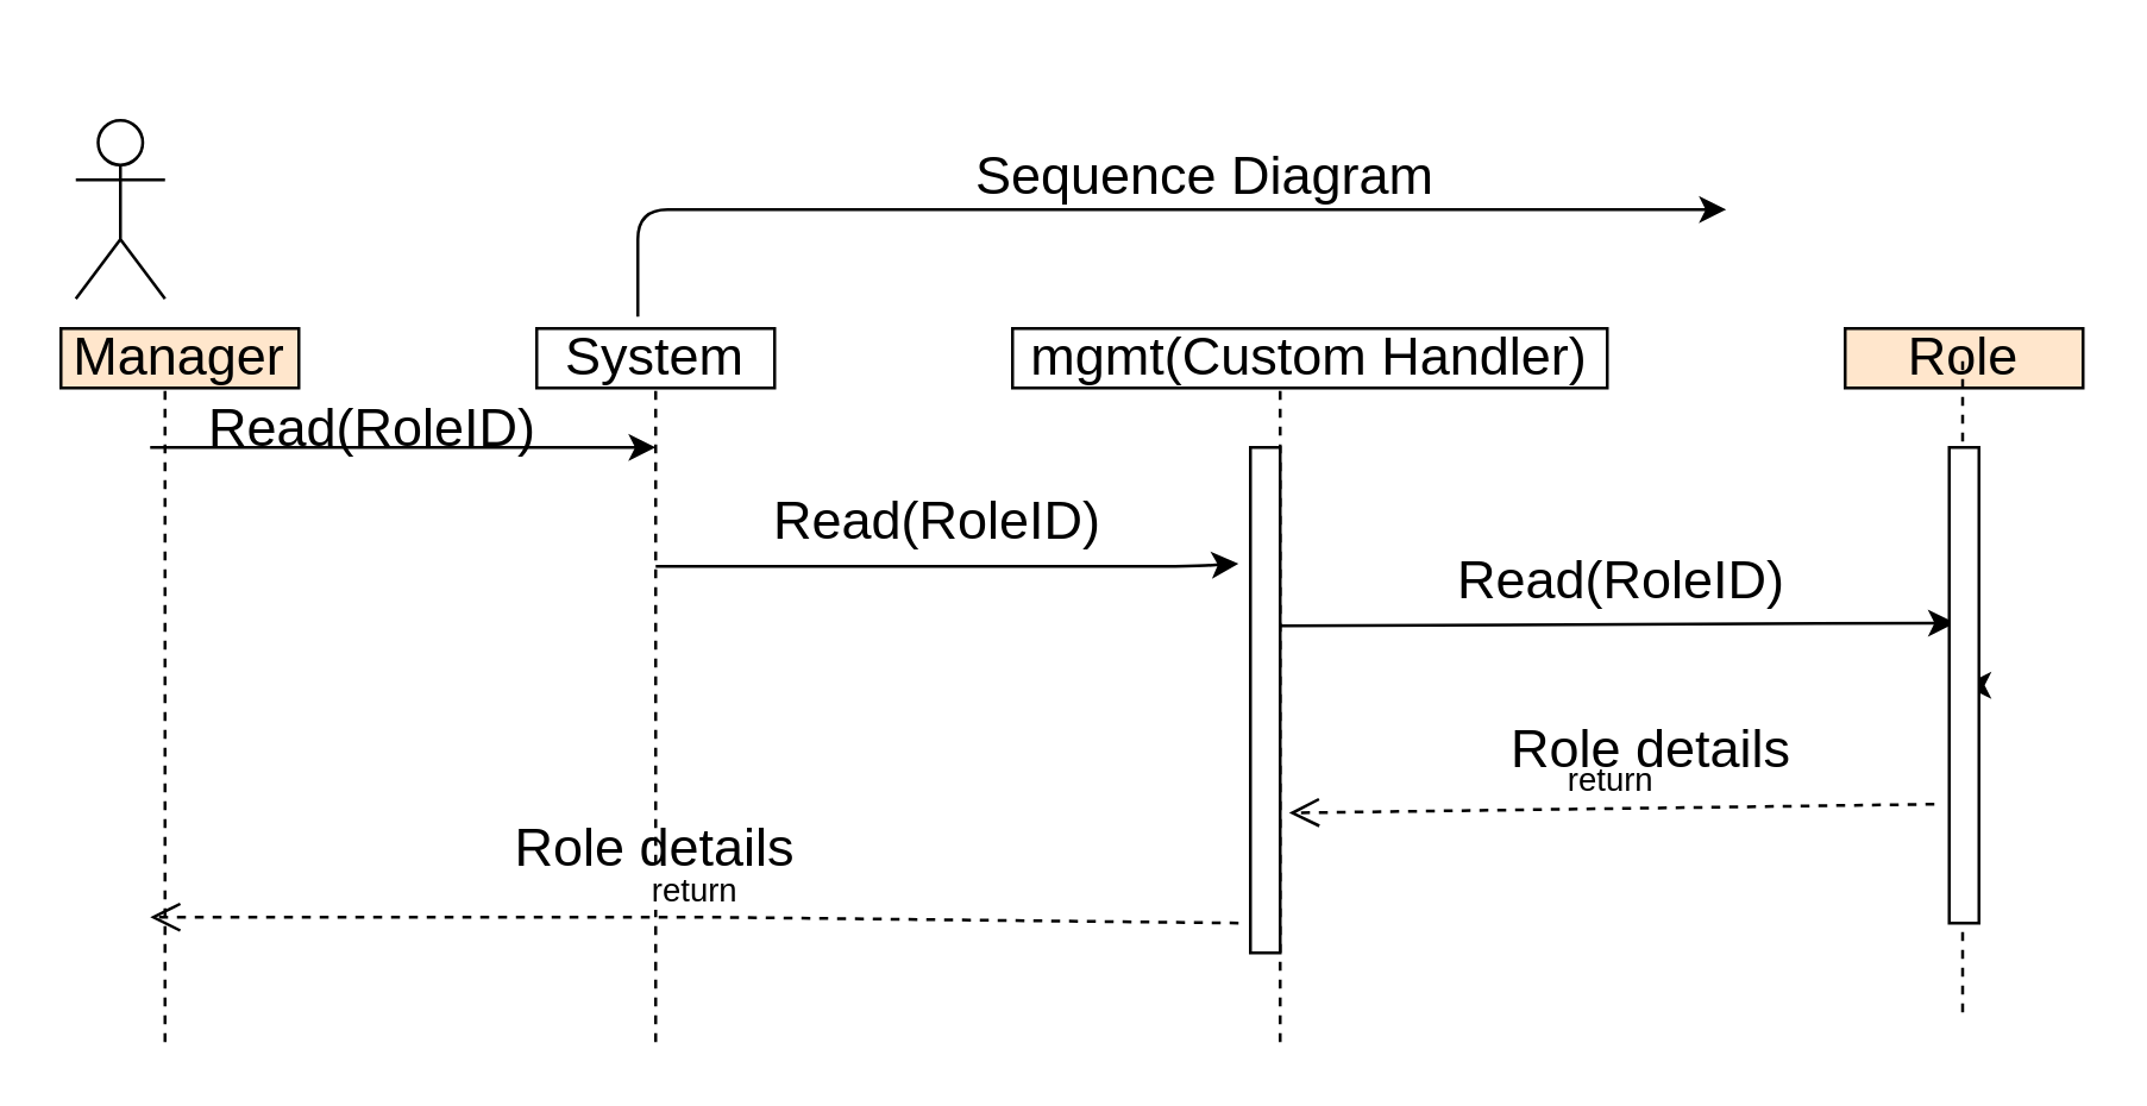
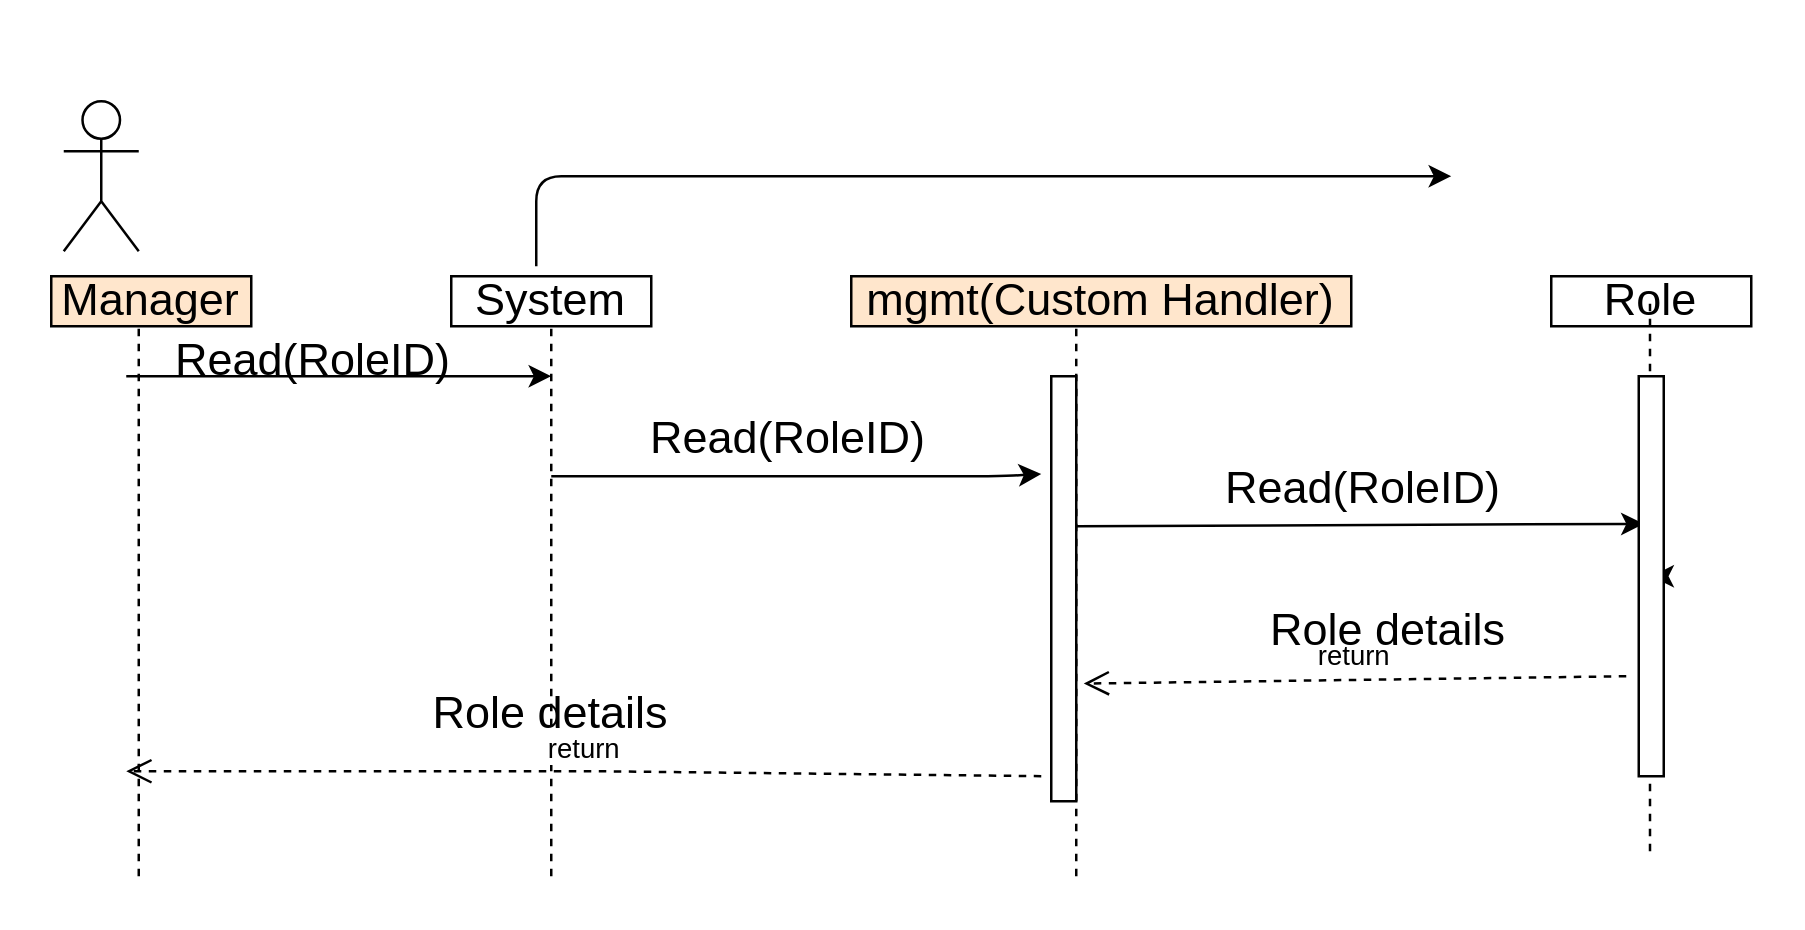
- <mxCell id="23" value="&lt;br&gt;&lt;br&gt;&lt;span style=&quot;font-family: &amp;#34;helvetica&amp;#34; ; font-size: 18px&quot;&gt;Sequence Diagram&lt;/span&gt;" style="text;html=1;strokeColor=none;fillColor=none;align=center;verticalAlign=middle;whiteSpace=wrap;rounded=0;" parent="1" vertex="1"><mxGeometry x="320" y="20" width="170" height="50" as="geometry" /></mxCell>
- <mxCell id="5" value="&lt;span style=&quot;font-size: 18px&quot;&gt;mgmt(Custom Handler)&lt;/span&gt;" style="rounded=0;whiteSpace=wrap;html=1;" parent="1" vertex="1"><mxGeometry x="340" y="110" width="200" height="20" as="geometry" /></mxCell>
+ <mxCell id="5" value="&lt;span style=&quot;font-size: 18px&quot;&gt;mgmt(Custom Handler)&lt;/span&gt;" style="rounded=0;whiteSpace=wrap;html=1;fillColor=#ffe6cc;" parent="1" vertex="1"><mxGeometry x="340" y="110" width="200" height="20" as="geometry" /></mxCell>
- <mxCell id="6" value="&lt;span style=&quot;font-size: 18px&quot;&gt;Role&lt;/span&gt;" style="rounded=0;whiteSpace=wrap;html=1;fillColor=#ffe6cc;" parent="1" vertex="1"><mxGeometry x="620" y="110" width="80" height="20" as="geometry" /></mxCell>
+ <mxCell id="6" value="&lt;span style=&quot;font-size: 18px&quot;&gt;Role&lt;/span&gt;" style="rounded=0;whiteSpace=wrap;html=1;" parent="1" vertex="1"><mxGeometry x="620" y="110" width="80" height="20" as="geometry" /></mxCell>
